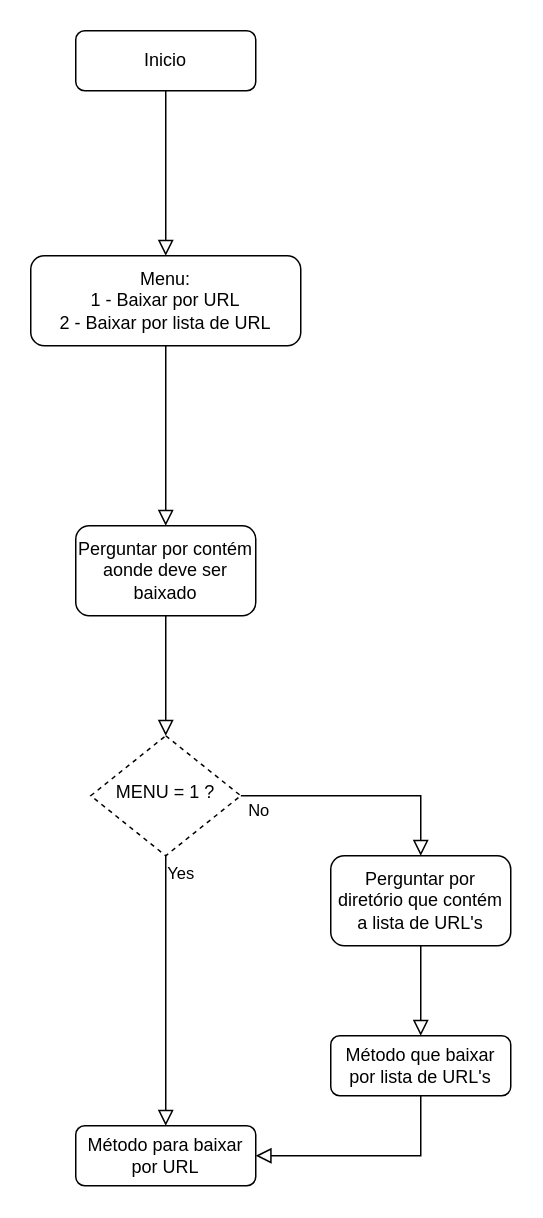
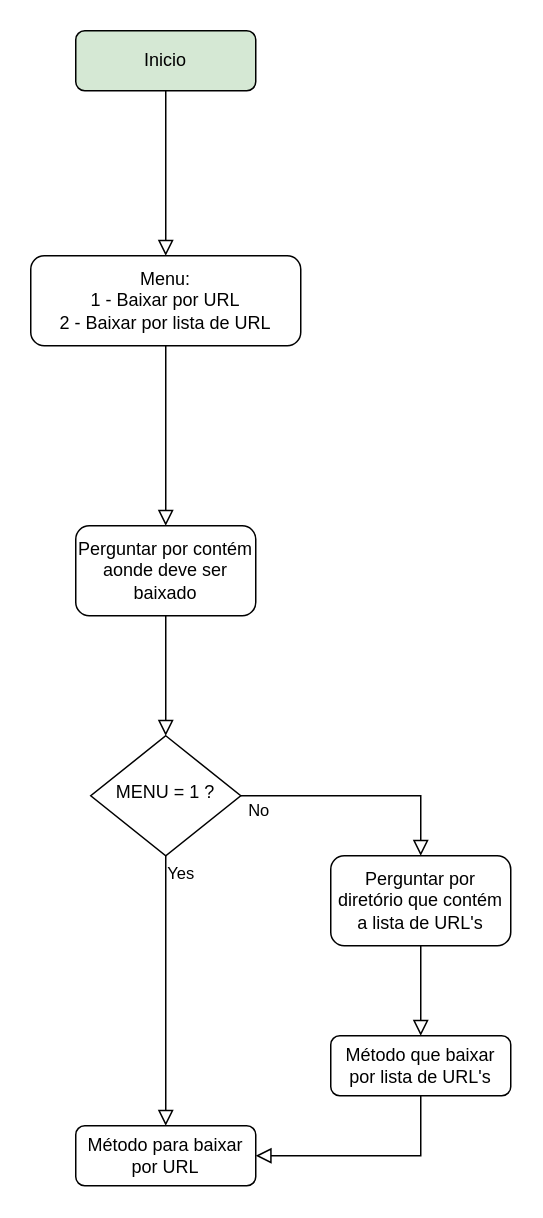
- <mxCell id="3" value="Inicio" style="rounded=1;whiteSpace=wrap;html=1;fontSize=12;glass=0;strokeWidth=1;shadow=0;" parent="1" vertex="1"><mxGeometry x="50" y="20" width="120" height="40" as="geometry" /></mxCell>
+ <mxCell id="3" value="Inicio" style="rounded=1;whiteSpace=wrap;html=1;fontSize=12;glass=0;strokeWidth=1;shadow=0;fillColor=#d5e8d4;" parent="1" vertex="1"><mxGeometry x="50" y="20" width="120" height="40" as="geometry" /></mxCell>
- <mxCell id="6" value="MENU = 1 ?" style="rhombus;whiteSpace=wrap;html=1;shadow=0;fontFamily=Helvetica;fontSize=12;align=center;strokeWidth=1;spacing=6;spacingTop=-4;dashed=1;" parent="1" vertex="1"><mxGeometry x="60" y="490" width="100" height="80" as="geometry" /></mxCell>
+ <mxCell id="6" value="MENU = 1 ?" style="rhombus;whiteSpace=wrap;html=1;shadow=0;fontFamily=Helvetica;fontSize=12;align=center;strokeWidth=1;spacing=6;spacingTop=-4;" parent="1" vertex="1"><mxGeometry x="60" y="490" width="100" height="80" as="geometry" /></mxCell>
